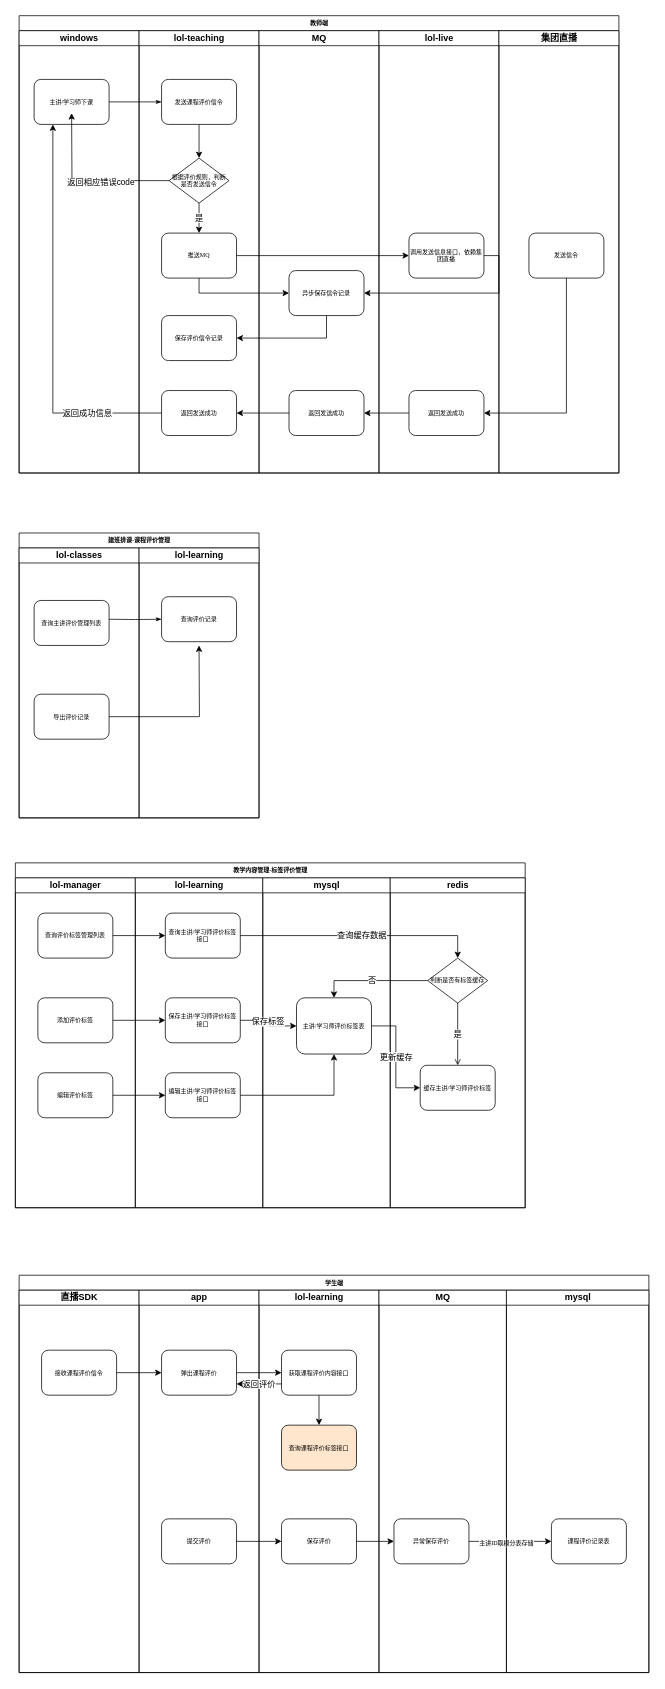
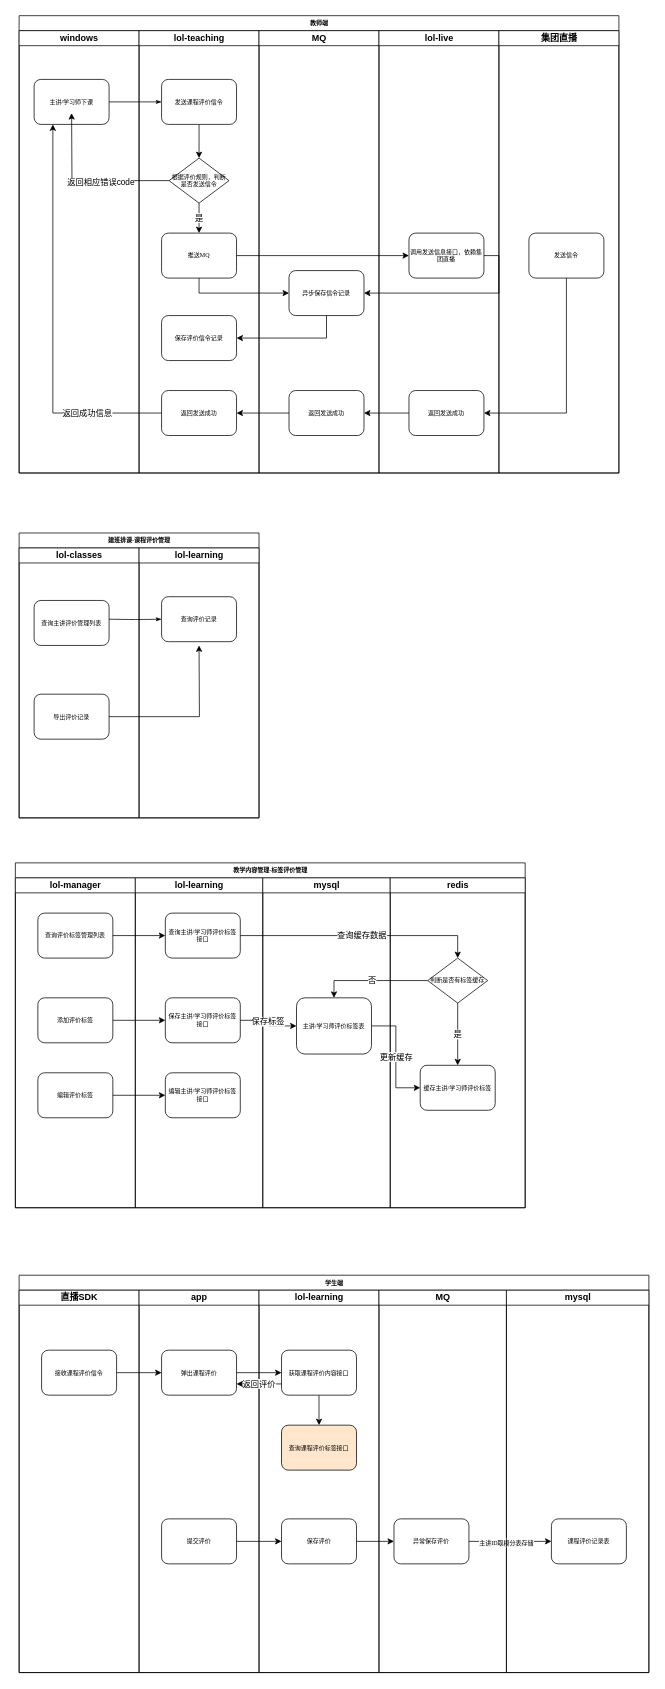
- <mxCell id="56" value="是" style="edgeStyle=orthogonalEdgeStyle;rounded=0;orthogonalLoop=1;jettySize=auto;html=1;entryX=0.5;entryY=0;entryDx=0;entryDy=0;endArrow=open;" edge="1" parent="54" source="57" target="55"><mxGeometry relative="1" as="geometry" /></mxCell>
+ <mxCell id="56" value="是" style="edgeStyle=orthogonalEdgeStyle;rounded=0;orthogonalLoop=1;jettySize=auto;html=1;entryX=0.5;entryY=0;entryDx=0;entryDy=0;" edge="1" parent="54" source="57" target="55"><mxGeometry relative="1" as="geometry" /></mxCell>
- <mxCell id="60" style="edgeStyle=orthogonalEdgeStyle;rounded=0;orthogonalLoop=1;jettySize=auto;html=1;entryX=0.5;entryY=1;entryDx=0;entryDy=0;" edge="1" parent="40" source="47" target="53"><mxGeometry relative="1" as="geometry" /></mxCell>
